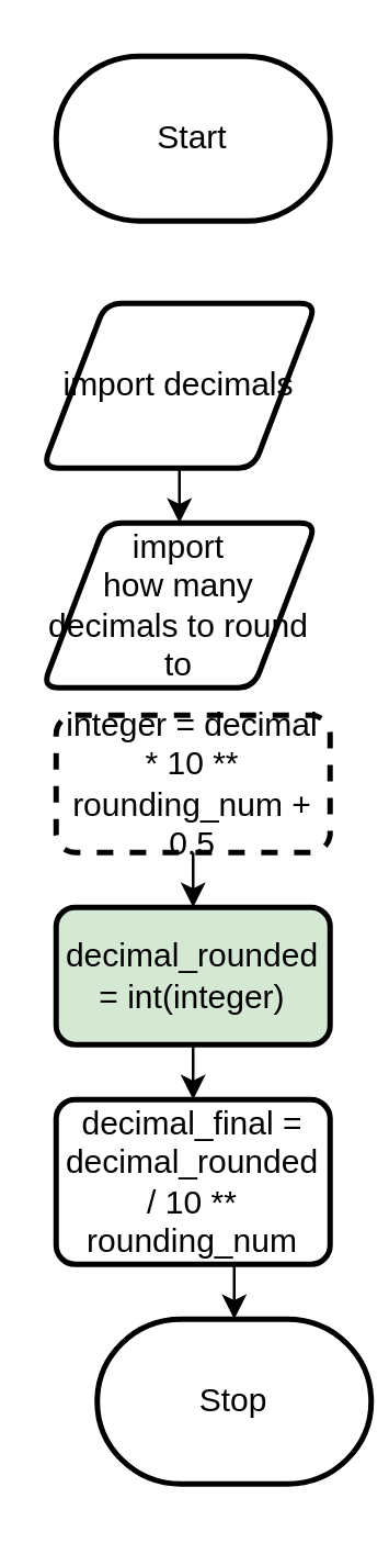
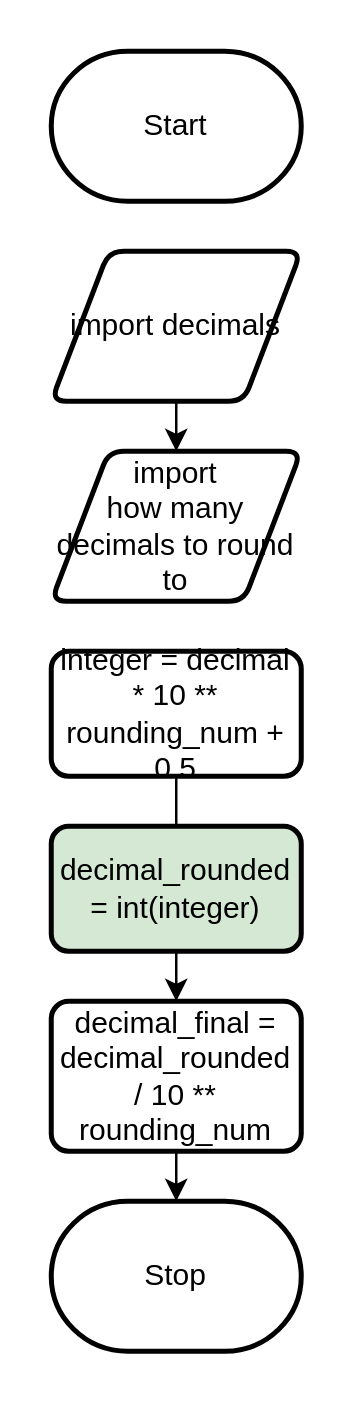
- <mxCell id="4" value="import decimals" style="shape=parallelogram;html=1;strokeWidth=2;perimeter=parallelogramPerimeter;whiteSpace=wrap;rounded=1;arcSize=12;size=0.23;" vertex="1" parent="1"><mxGeometry x="15" y="110" width="100" height="60" as="geometry" /></mxCell>
+ <mxCell id="4" value="import decimals" style="shape=parallelogram;html=1;strokeWidth=2;perimeter=parallelogramPerimeter;whiteSpace=wrap;rounded=1;arcSize=12;size=0.23;" vertex="1" parent="1"><mxGeometry x="20" y="100" width="100" height="60" as="geometry" /></mxCell>
- <mxCell id="5" value="import &lt;br&gt;how many decimals to round to" style="shape=parallelogram;html=1;strokeWidth=2;perimeter=parallelogramPerimeter;whiteSpace=wrap;rounded=1;arcSize=12;size=0.23;" vertex="1" parent="1"><mxGeometry x="15" y="190" width="100" height="60" as="geometry" /></mxCell>
+ <mxCell id="5" value="import &lt;br&gt;how many decimals to round to" style="shape=parallelogram;html=1;strokeWidth=2;perimeter=parallelogramPerimeter;whiteSpace=wrap;rounded=1;arcSize=12;size=0.23;" vertex="1" parent="1"><mxGeometry x="20" y="180" width="100" height="60" as="geometry" /></mxCell>
- <mxCell id="7" value="integer = decimal * 10 ** rounding_num + 0.5" style="rounded=1;whiteSpace=wrap;html=1;absoluteArcSize=1;arcSize=14;strokeWidth=2;dashed=1;" vertex="1" parent="1"><mxGeometry x="20" y="260" width="100" height="50" as="geometry" /></mxCell>
+ <mxCell id="7" value="integer = decimal * 10 ** rounding_num + 0.5" style="rounded=1;whiteSpace=wrap;html=1;absoluteArcSize=1;arcSize=14;strokeWidth=2;" vertex="1" parent="1"><mxGeometry x="20" y="260" width="100" height="50" as="geometry" /></mxCell>
- <mxCell id="6" style="edgeStyle=orthogonalEdgeStyle;rounded=0;orthogonalLoop=1;jettySize=auto;html=1;exitX=0.5;exitY=1;exitDx=0;exitDy=0;entryX=0.5;entryY=0;entryDx=0;entryDy=0;" edge="1" parent="1" source="7" target="9"><mxGeometry relative="1" as="geometry" /></mxCell>
+ <mxCell id="6" style="edgeStyle=orthogonalEdgeStyle;rounded=0;orthogonalLoop=1;jettySize=auto;html=1;exitX=0.5;exitY=1;exitDx=0;exitDy=0;entryX=0.5;entryY=0;entryDx=0;entryDy=0;endArrow=none;" edge="1" parent="1" source="7" target="9"><mxGeometry relative="1" as="geometry" /></mxCell>
- <mxCell id="12" value="Stop" style="strokeWidth=2;html=1;shape=mxgraph.flowchart.terminator;whiteSpace=wrap;" vertex="1" parent="1"><mxGeometry x="35" y="480" width="100" height="60" as="geometry" /></mxCell>
+ <mxCell id="12" value="Stop" style="strokeWidth=2;html=1;shape=mxgraph.flowchart.terminator;whiteSpace=wrap;" vertex="1" parent="1"><mxGeometry x="20" y="480" width="100" height="60" as="geometry" /></mxCell>
